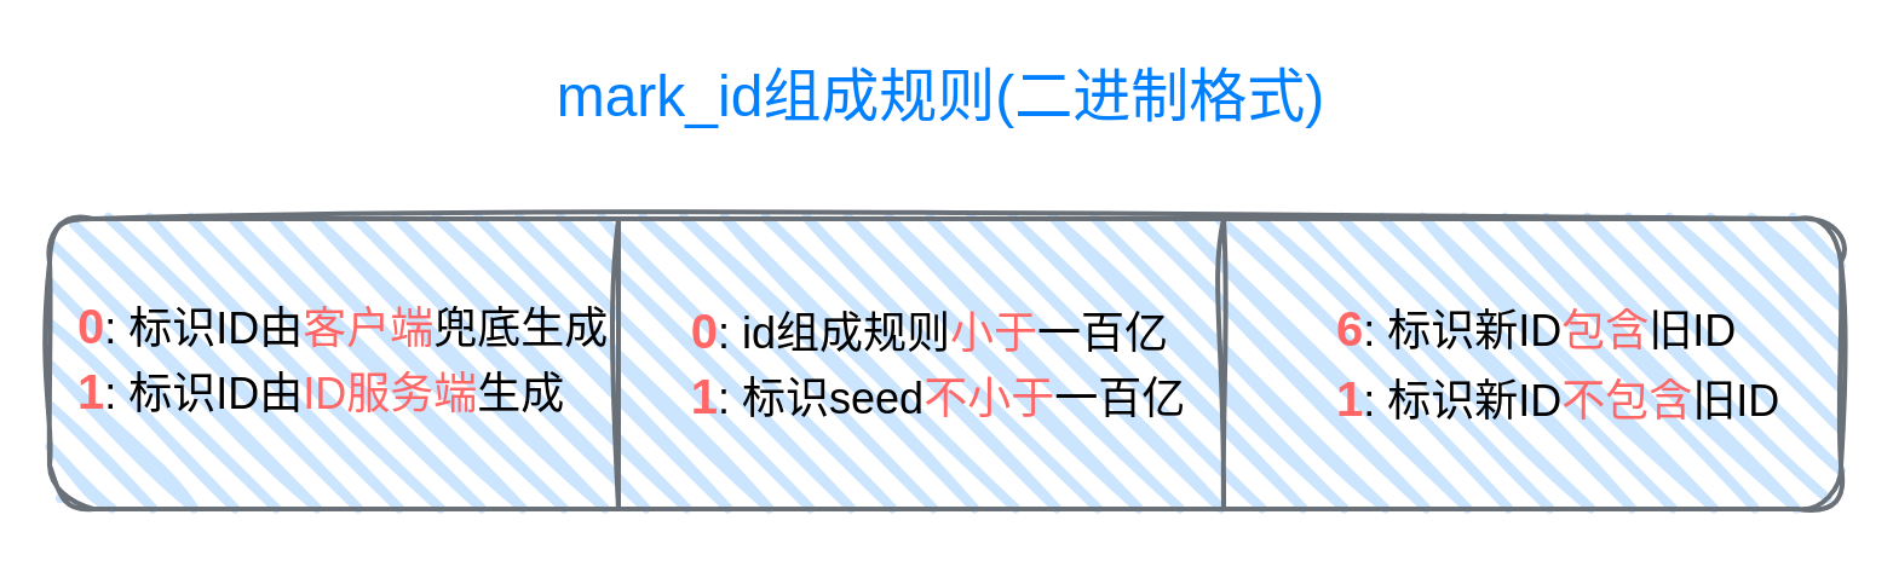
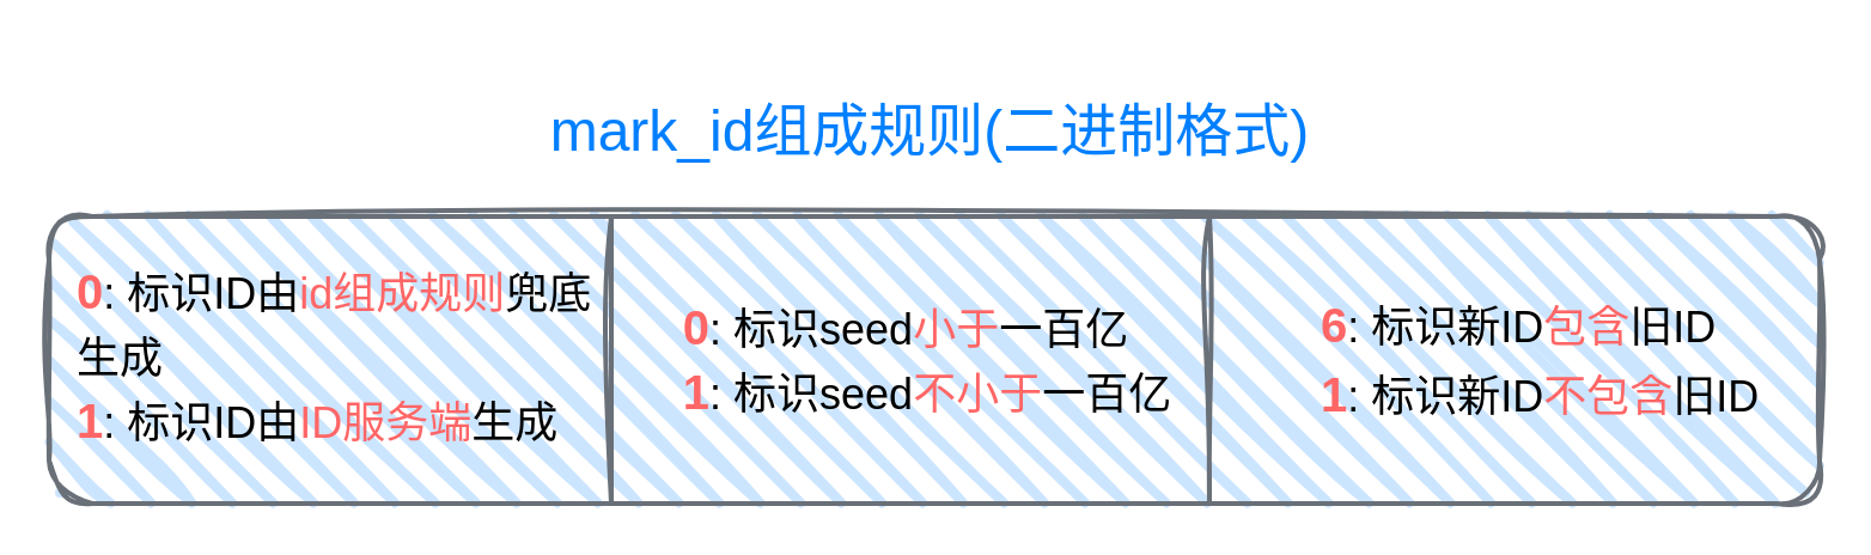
- <mxCell id="7" value="mark_id组成规则(二进制格式)" style="text;strokeColor=none;fillColor=none;html=1;fontSize=24;fontStyle=0;verticalAlign=middle;align=center;labelBackgroundColor=none;labelBorderColor=none;sketch=1;fillWeight=4;hachureGap=12;hachureAngle=45;jiggle=2;curveFitting=0.95;strokeWidth=2;fontFamily=Helvetica;fontColor=#007FFF;" parent="1" vertex="1"><mxGeometry x="192.5" y="5" width="390" height="70" as="geometry" /></mxCell>
+ <mxCell id="7" value="mark_id组成规则(二进制格式)" style="text;strokeColor=none;fillColor=none;html=1;fontSize=24;fontStyle=0;verticalAlign=middle;align=center;labelBackgroundColor=none;labelBorderColor=none;sketch=1;fillWeight=4;hachureGap=12;hachureAngle=45;jiggle=2;curveFitting=0.95;strokeWidth=2;fontFamily=Helvetica;fontColor=#007FFF;" parent="1" vertex="1"><mxGeometry x="192.5" y="20" width="390" height="70" as="geometry" /></mxCell>
- <mxCell id="8" value="&lt;p style=&quot;line-height: 150%; font-size: 18px;&quot;&gt;&lt;/p&gt;&lt;div style=&quot;line-height: 150%;&quot;&gt;&lt;span style=&quot;background-color: initial;&quot;&gt;&lt;font color=&quot;#ff6666&quot; style=&quot;font-size: 20px;&quot;&gt;&lt;b&gt;0&lt;/b&gt;&lt;/font&gt;&lt;/span&gt;&lt;span style=&quot;font-size: 18px; background-color: initial;&quot;&gt;: 标识ID由&lt;font color=&quot;#ff6666&quot;&gt;客户端&lt;/font&gt;兜底生成&lt;/span&gt;&lt;/div&gt;&lt;b&gt;&lt;font color=&quot;#ff6666&quot; style=&quot;font-size: 20px;&quot;&gt;1&lt;/font&gt;&lt;/b&gt;: 标识ID由&lt;font color=&quot;#ff6666&quot;&gt;ID服务端&lt;/font&gt;生成&lt;p style=&quot;font-size: 18px;&quot;&gt;&lt;/p&gt;" style="text;html=1;strokeColor=none;fillColor=none;align=left;verticalAlign=middle;whiteSpace=wrap;rounded=0;sketch=1;fillWeight=4;hachureGap=12;hachureAngle=45;jiggle=2;curveFitting=0.95;strokeWidth=2;spacing=2;fontSize=18;" vertex="1" parent="1"><mxGeometry x="30" y="105" width="230" height="85" as="geometry" /></mxCell>
+ <mxCell id="8" value="&lt;p style=&quot;line-height: 150%; font-size: 18px;&quot;&gt;&lt;/p&gt;&lt;div style=&quot;line-height: 150%;&quot;&gt;&lt;span style=&quot;background-color: initial;&quot;&gt;&lt;font color=&quot;#ff6666&quot; style=&quot;font-size: 20px;&quot;&gt;&lt;b&gt;0&lt;/b&gt;&lt;/font&gt;&lt;/span&gt;&lt;span style=&quot;font-size: 18px; background-color: initial;&quot;&gt;: 标识ID由&lt;font color=&quot;#ff6666&quot;&gt;id组成规则&lt;/font&gt;兜底生成&lt;/span&gt;&lt;/div&gt;&lt;b&gt;&lt;font color=&quot;#ff6666&quot; style=&quot;font-size: 20px;&quot;&gt;1&lt;/font&gt;&lt;/b&gt;: 标识ID由&lt;font color=&quot;#ff6666&quot;&gt;ID服务端&lt;/font&gt;生成&lt;p style=&quot;font-size: 18px;&quot;&gt;&lt;/p&gt;" style="text;html=1;strokeColor=none;fillColor=none;align=left;verticalAlign=middle;whiteSpace=wrap;rounded=0;sketch=1;fillWeight=4;hachureGap=12;hachureAngle=45;jiggle=2;curveFitting=0.95;strokeWidth=2;spacing=2;fontSize=18;" vertex="1" parent="1"><mxGeometry x="30" y="105" width="230" height="85" as="geometry" /></mxCell>
- <mxCell id="5" value="&lt;p style=&quot;line-height: 150%; font-size: 18px;&quot;&gt;&lt;/p&gt;&lt;div style=&quot;text-align: left; line-height: 150%;&quot;&gt;&lt;span style=&quot;background-color: initial;&quot;&gt;&lt;font color=&quot;#ff6666&quot; style=&quot;font-size: 20px;&quot;&gt;&lt;b&gt;0&lt;/b&gt;&lt;/font&gt;&lt;/span&gt;&lt;span style=&quot;font-size: 18px; background-color: initial;&quot;&gt;: id组成规则&lt;font color=&quot;#ff6666&quot;&gt;小于&lt;/font&gt;一百亿&lt;/span&gt;&lt;/div&gt;&lt;b&gt;&lt;font color=&quot;#ff6666&quot; style=&quot;font-size: 20px;&quot;&gt;1&lt;/font&gt;&lt;/b&gt;: 标识seed&lt;font color=&quot;#ff6666&quot;&gt;不小于&lt;/font&gt;一百亿&lt;p style=&quot;font-size: 18px;&quot;&gt;&lt;/p&gt;" style="text;html=1;strokeColor=none;fillColor=none;align=center;verticalAlign=middle;whiteSpace=wrap;rounded=0;sketch=1;fillWeight=4;hachureGap=12;hachureAngle=45;jiggle=2;curveFitting=0.95;strokeWidth=2;spacing=2;fontSize=18;" parent="1" vertex="1"><mxGeometry x="275" y="105" width="225" height="90" as="geometry" /></mxCell>
+ <mxCell id="5" value="&lt;p style=&quot;line-height: 150%; font-size: 18px;&quot;&gt;&lt;/p&gt;&lt;div style=&quot;text-align: left; line-height: 150%;&quot;&gt;&lt;span style=&quot;background-color: initial;&quot;&gt;&lt;font color=&quot;#ff6666&quot; style=&quot;font-size: 20px;&quot;&gt;&lt;b&gt;0&lt;/b&gt;&lt;/font&gt;&lt;/span&gt;&lt;span style=&quot;font-size: 18px; background-color: initial;&quot;&gt;: 标识seed&lt;font color=&quot;#ff6666&quot;&gt;小于&lt;/font&gt;一百亿&lt;/span&gt;&lt;/div&gt;&lt;b&gt;&lt;font color=&quot;#ff6666&quot; style=&quot;font-size: 20px;&quot;&gt;1&lt;/font&gt;&lt;/b&gt;: 标识seed&lt;font color=&quot;#ff6666&quot;&gt;不小于&lt;/font&gt;一百亿&lt;p style=&quot;font-size: 18px;&quot;&gt;&lt;/p&gt;" style="text;html=1;strokeColor=none;fillColor=none;align=center;verticalAlign=middle;whiteSpace=wrap;rounded=0;sketch=1;fillWeight=4;hachureGap=12;hachureAngle=45;jiggle=2;curveFitting=0.95;strokeWidth=2;spacing=2;fontSize=18;" parent="1" vertex="1"><mxGeometry x="275" y="105" width="225" height="90" as="geometry" /></mxCell>
